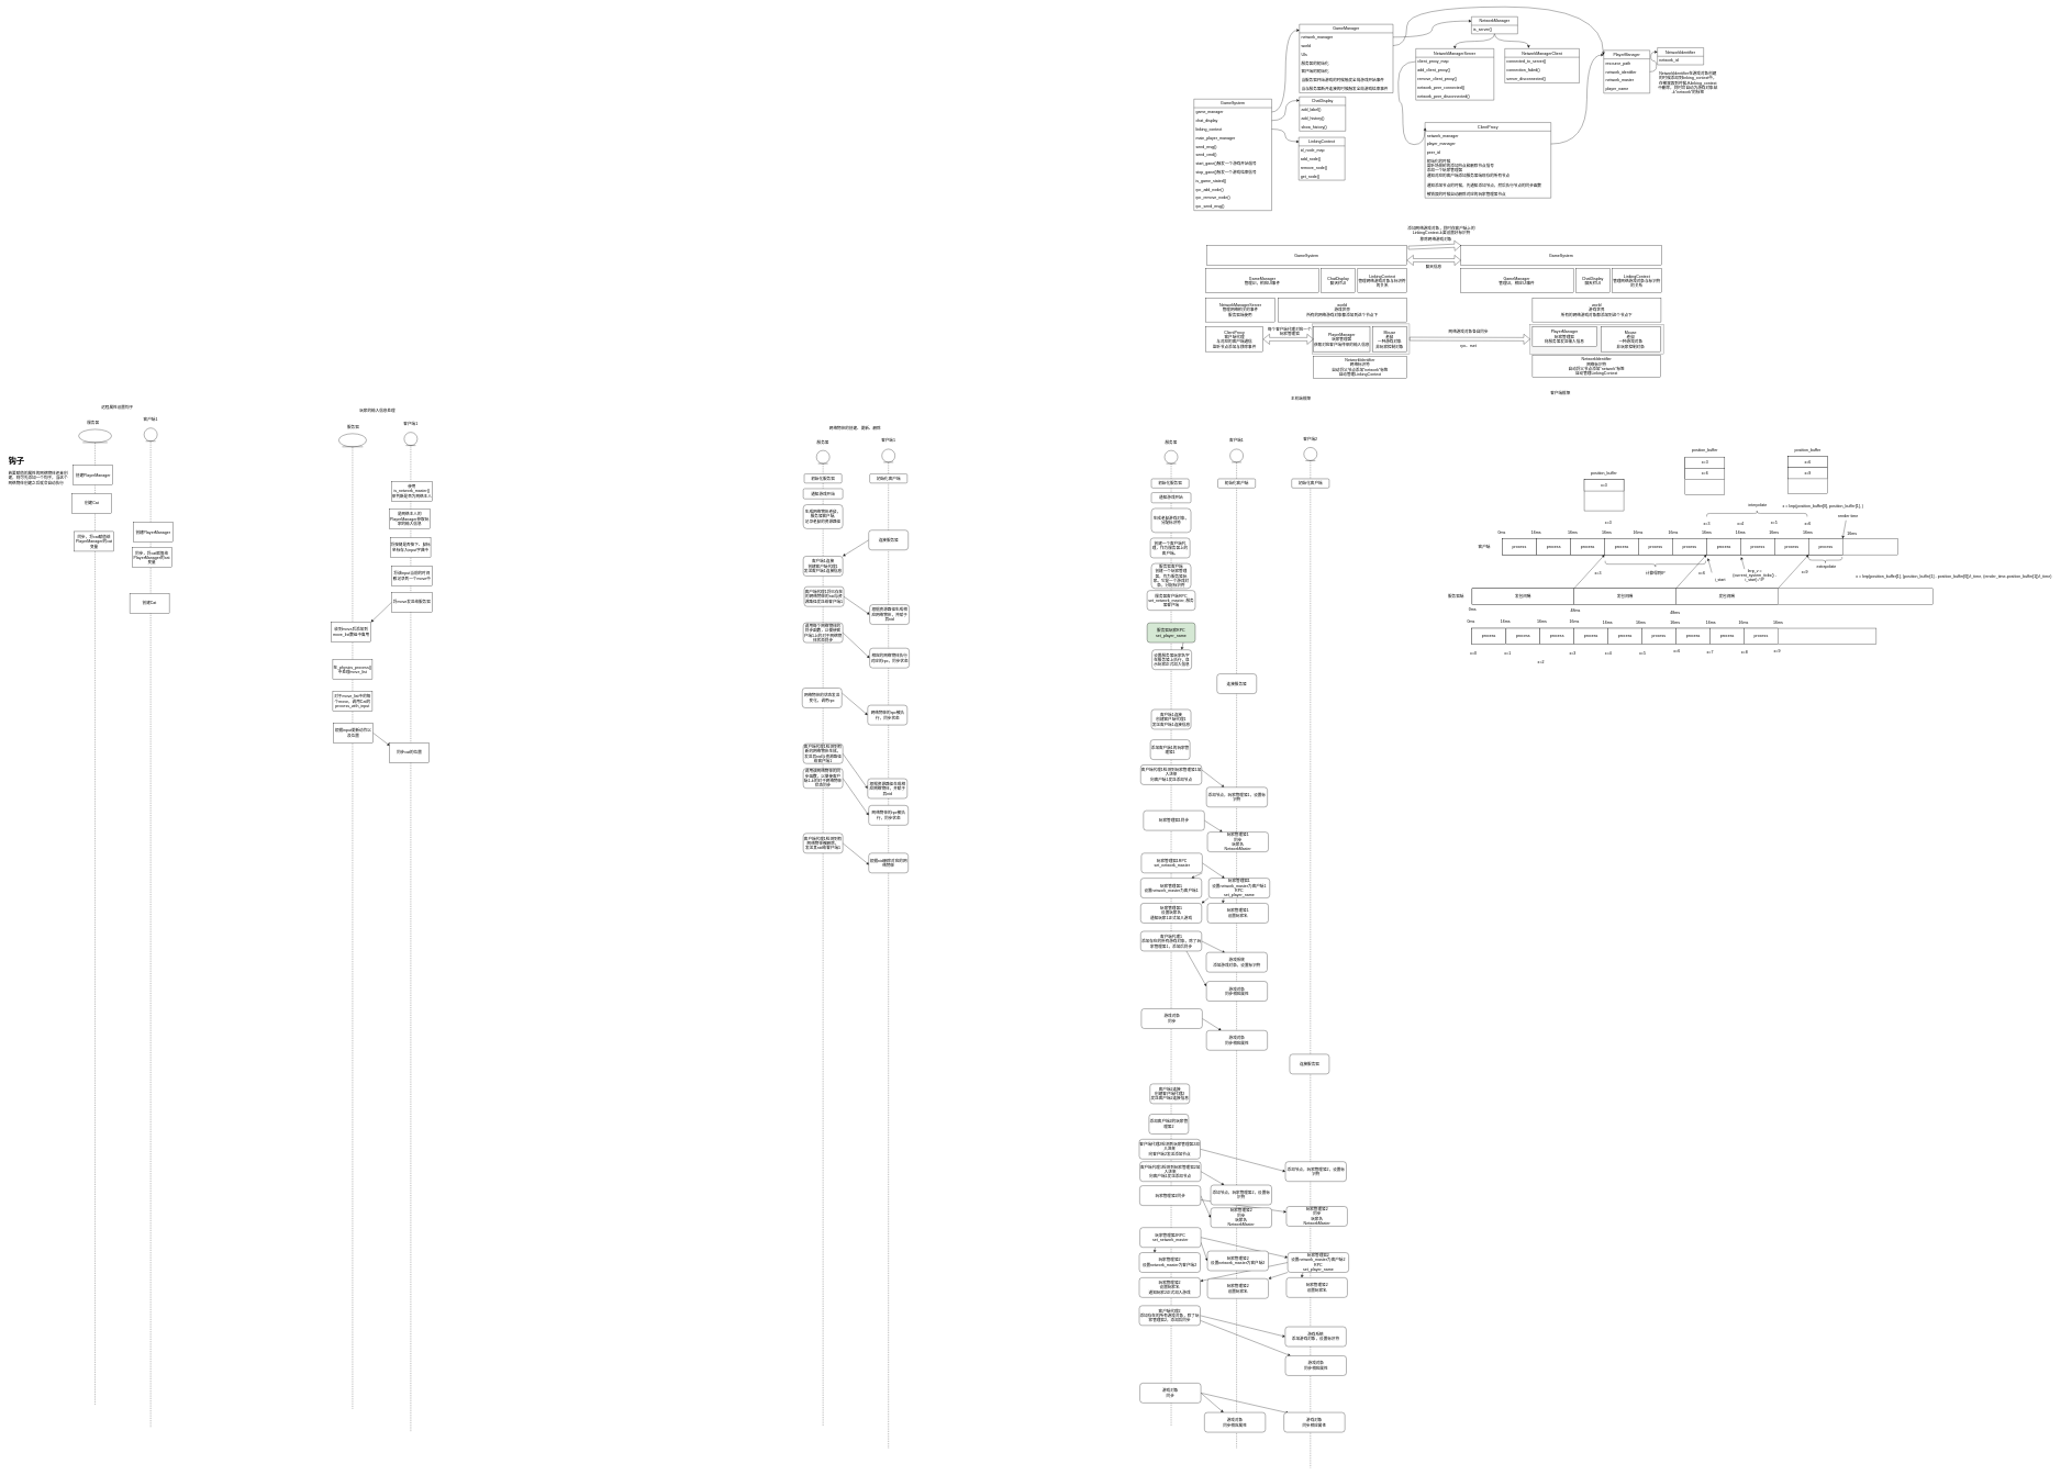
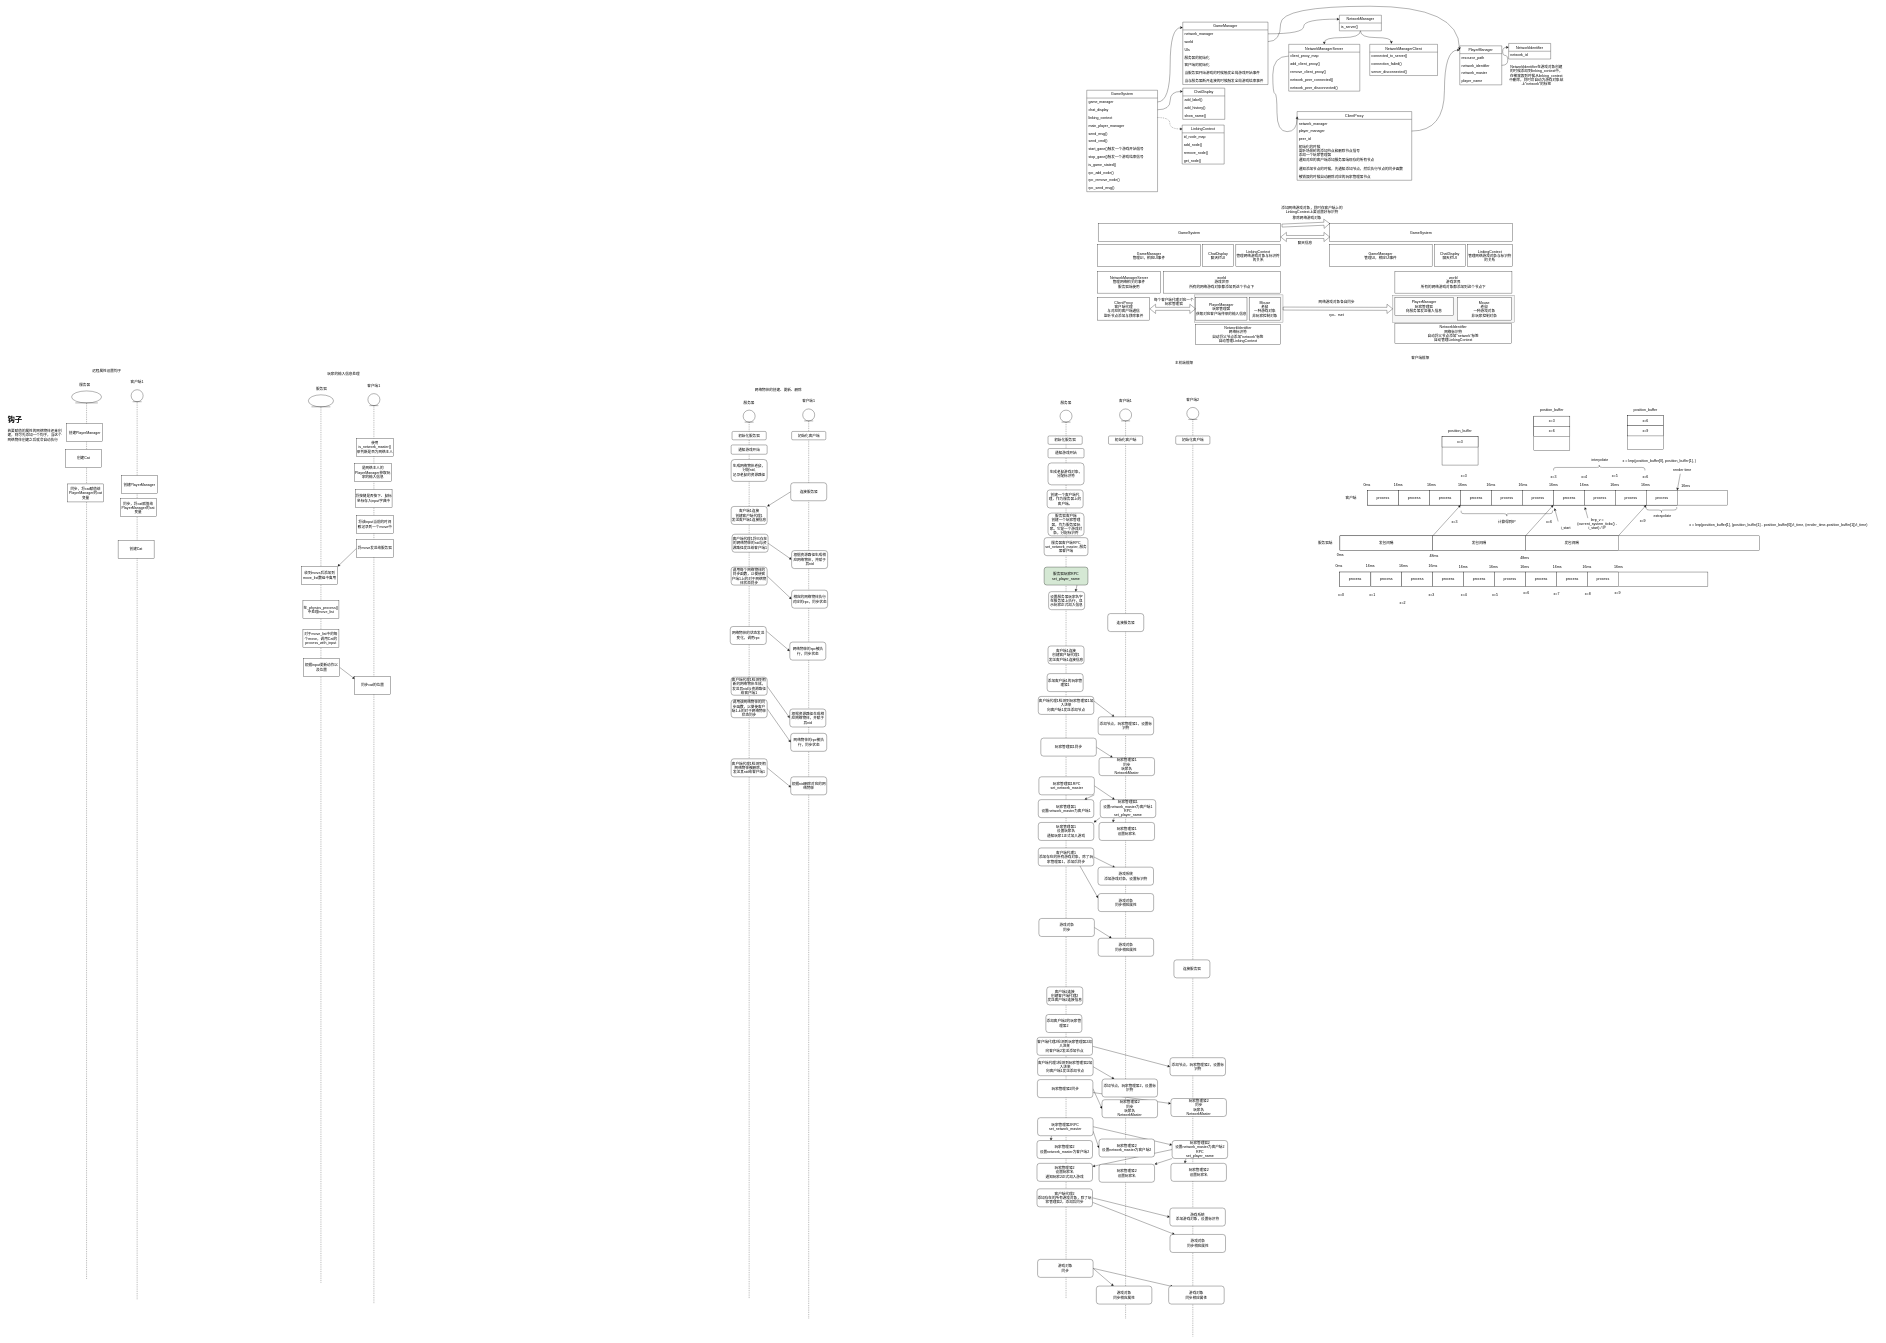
- <mxCell id="62" value="show_history()" style="text;strokeColor=none;fillColor=none;align=left;verticalAlign=top;spacingLeft=4;spacingRight=4;overflow=hidden;rotatable=0;points=[[0,0.5],[1,0.5]];portConstraint=eastwest;" parent="59" vertex="1"><mxGeometry y="78" width="140" height="26" as="geometry" /></mxCell>
+ <mxCell id="62" value="show_name()" style="text;strokeColor=none;fillColor=none;align=left;verticalAlign=top;spacingLeft=4;spacingRight=4;overflow=hidden;rotatable=0;points=[[0,0.5],[1,0.5]];portConstraint=eastwest;" parent="59" vertex="1"><mxGeometry y="78" width="140" height="26" as="geometry" /></mxCell>
- <mxCell id="64" style="edgeStyle=orthogonalEdgeStyle;rounded=0;orthogonalLoop=1;jettySize=auto;html=1;exitX=1;exitY=0.5;exitDx=0;exitDy=0;entryX=0.007;entryY=0.1;entryDx=0;entryDy=0;entryPerimeter=0;curved=1;" parent="1" source="8" target="26" edge="1"><mxGeometry relative="1" as="geometry" /></mxCell>
+ <mxCell id="64" style="edgeStyle=orthogonalEdgeStyle;rounded=0;orthogonalLoop=1;jettySize=auto;html=1;exitX=1;exitY=0.5;exitDx=0;exitDy=0;entryX=0.007;entryY=0.1;entryDx=0;entryDy=0;entryPerimeter=0;curved=1;dashed=1;" parent="1" source="8" target="26" edge="1"><mxGeometry relative="1" as="geometry" /></mxCell>
- <mxCell id="287" value="生成网络物体老鼠，服务器客户端,&lt;br&gt;记录老鼠的资源路径" style="rounded=1;whiteSpace=wrap;html=1;" parent="1" vertex="1"><mxGeometry x="2436" y="1530.5" width="120" height="73" as="geometry" /></mxCell>
+ <mxCell id="287" value="生成网络物体老鼠，分配nid,&lt;br&gt;记录老鼠的资源路径" style="rounded=1;whiteSpace=wrap;html=1;" parent="1" vertex="1"><mxGeometry x="2436" y="1530.5" width="120" height="73" as="geometry" /></mxCell>
